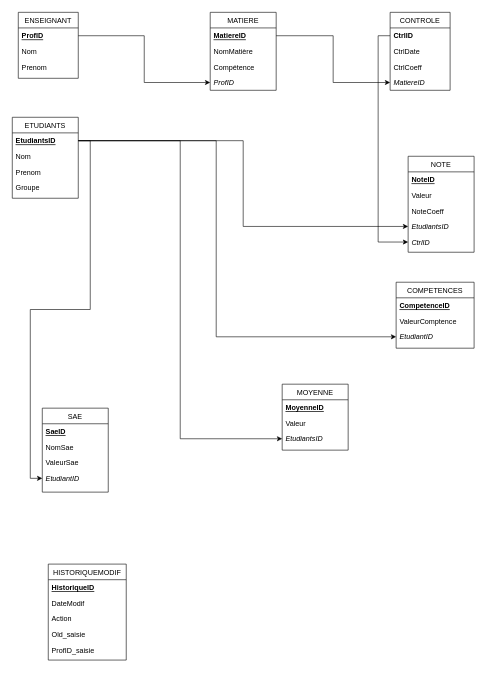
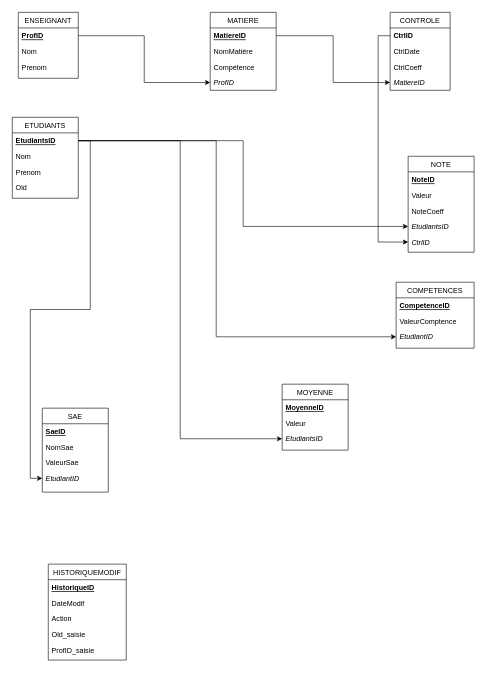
- <mxCell id="20" value="Groupe" style="text;align=left;verticalAlign=top;spacingLeft=4;spacingRight=4;overflow=hidden;rotatable=0;points=[[0,0.5],[1,0.5]];portConstraint=eastwest;rounded=0;shadow=0;html=0;fontStyle=0" parent="16" vertex="1"><mxGeometry y="104" width="110" height="26" as="geometry" /></mxCell>
+ <mxCell id="20" value="Old" style="text;align=left;verticalAlign=top;spacingLeft=4;spacingRight=4;overflow=hidden;rotatable=0;points=[[0,0.5],[1,0.5]];portConstraint=eastwest;rounded=0;shadow=0;html=0;fontStyle=0" parent="16" vertex="1"><mxGeometry y="104" width="110" height="26" as="geometry" /></mxCell>
